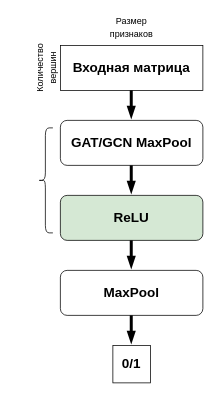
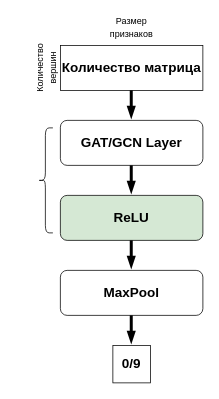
- <mxCell id="2" value="&lt;font style=&quot;font-size: 18px;&quot;&gt;&lt;b&gt;Входная матрица&lt;/b&gt;&lt;/font&gt;" style="rounded=0;whiteSpace=wrap;html=1;" vertex="1" parent="1"><mxGeometry x="80" y="60" width="190" height="60" as="geometry" /></mxCell>
+ <mxCell id="2" value="&lt;font style=&quot;font-size: 18px;&quot;&gt;&lt;b&gt;Количество матрица&lt;/b&gt;&lt;/font&gt;" style="rounded=0;whiteSpace=wrap;html=1;" vertex="1" parent="1"><mxGeometry x="80" y="60" width="190" height="60" as="geometry" /></mxCell>
- <mxCell id="4" value="&lt;b&gt;GAT/GCN MaxPool&lt;/b&gt;" style="rounded=1;whiteSpace=wrap;html=1;fontSize=18;" vertex="1" parent="1"><mxGeometry x="80" y="160" width="190" height="60" as="geometry" /></mxCell>
+ <mxCell id="4" value="&lt;b&gt;GAT/GCN Layer&lt;/b&gt;" style="rounded=1;whiteSpace=wrap;html=1;fontSize=18;" vertex="1" parent="1"><mxGeometry x="80" y="160" width="190" height="60" as="geometry" /></mxCell>
- <mxCell id="10" value="&lt;b&gt;0/1&lt;/b&gt;" style="rounded=0;whiteSpace=wrap;html=1;fontSize=18;" vertex="1" parent="1"><mxGeometry x="150" y="460" width="50" height="50" as="geometry" /></mxCell>
+ <mxCell id="10" value="&lt;b&gt;0/9&lt;/b&gt;" style="rounded=0;whiteSpace=wrap;html=1;fontSize=18;" vertex="1" parent="1"><mxGeometry x="150" y="460" width="50" height="50" as="geometry" /></mxCell>
